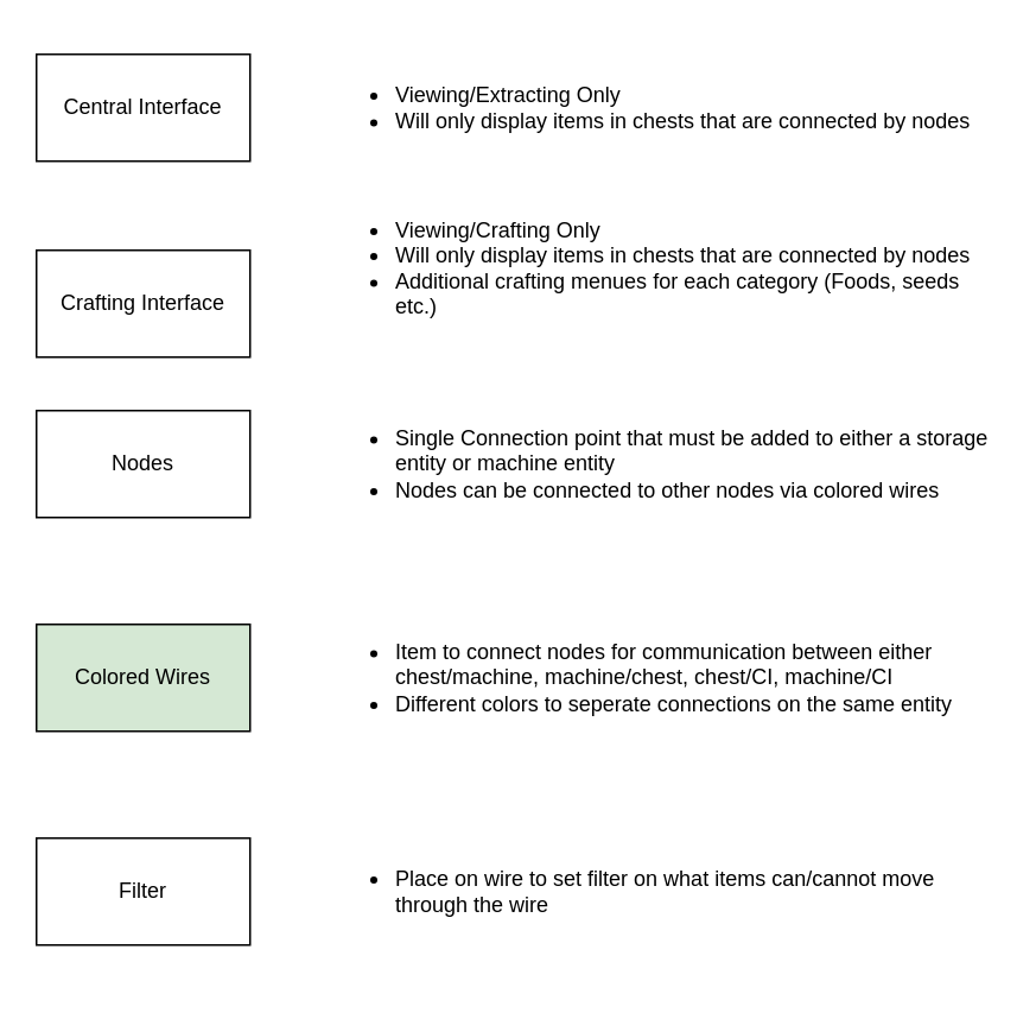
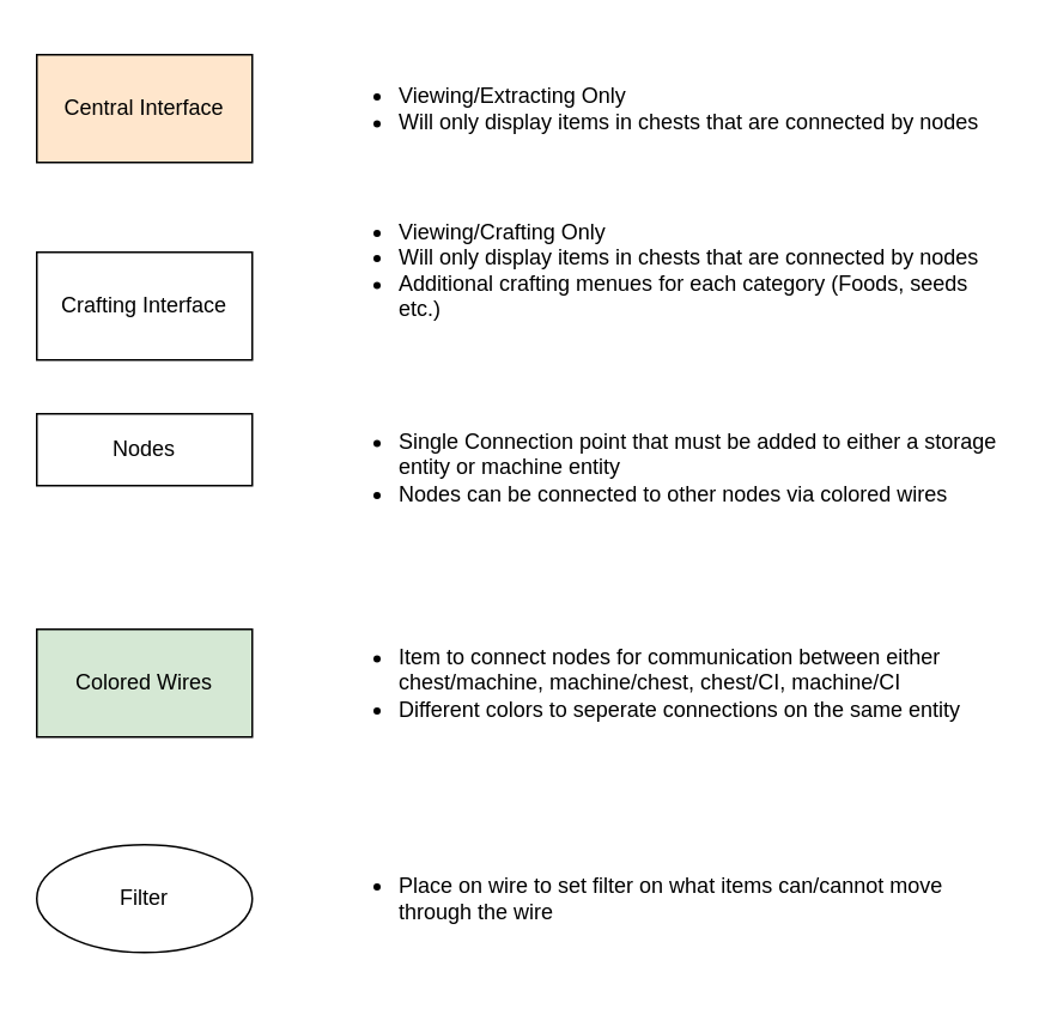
- <mxCell id="2" value="Central Interface" style="rounded=0;whiteSpace=wrap;html=1;" parent="1" vertex="1"><mxGeometry x="20" y="30" width="120" height="60" as="geometry" /></mxCell>
+ <mxCell id="2" value="Central Interface" style="rounded=0;whiteSpace=wrap;html=1;fillColor=#ffe6cc;" parent="1" vertex="1"><mxGeometry x="20" y="30" width="120" height="60" as="geometry" /></mxCell>
- <mxCell id="3" value="Nodes" style="rounded=0;whiteSpace=wrap;html=1;" parent="1" vertex="1"><mxGeometry x="20" y="230" width="120" height="60" as="geometry" /></mxCell>
+ <mxCell id="3" value="Nodes" style="rounded=0;whiteSpace=wrap;html=1;" parent="1" vertex="1"><mxGeometry x="20" y="230" width="120" height="40" as="geometry" /></mxCell>
- <mxCell id="5" value="Filter" style="rounded=0;whiteSpace=wrap;html=1;" parent="1" vertex="1"><mxGeometry x="20" y="470" width="120" height="60" as="geometry" /></mxCell>
+ <mxCell id="5" value="Filter" style="ellipse;whiteSpace=wrap;html=1;" parent="1" vertex="1"><mxGeometry x="20" y="470" width="120" height="60" as="geometry" /></mxCell>
